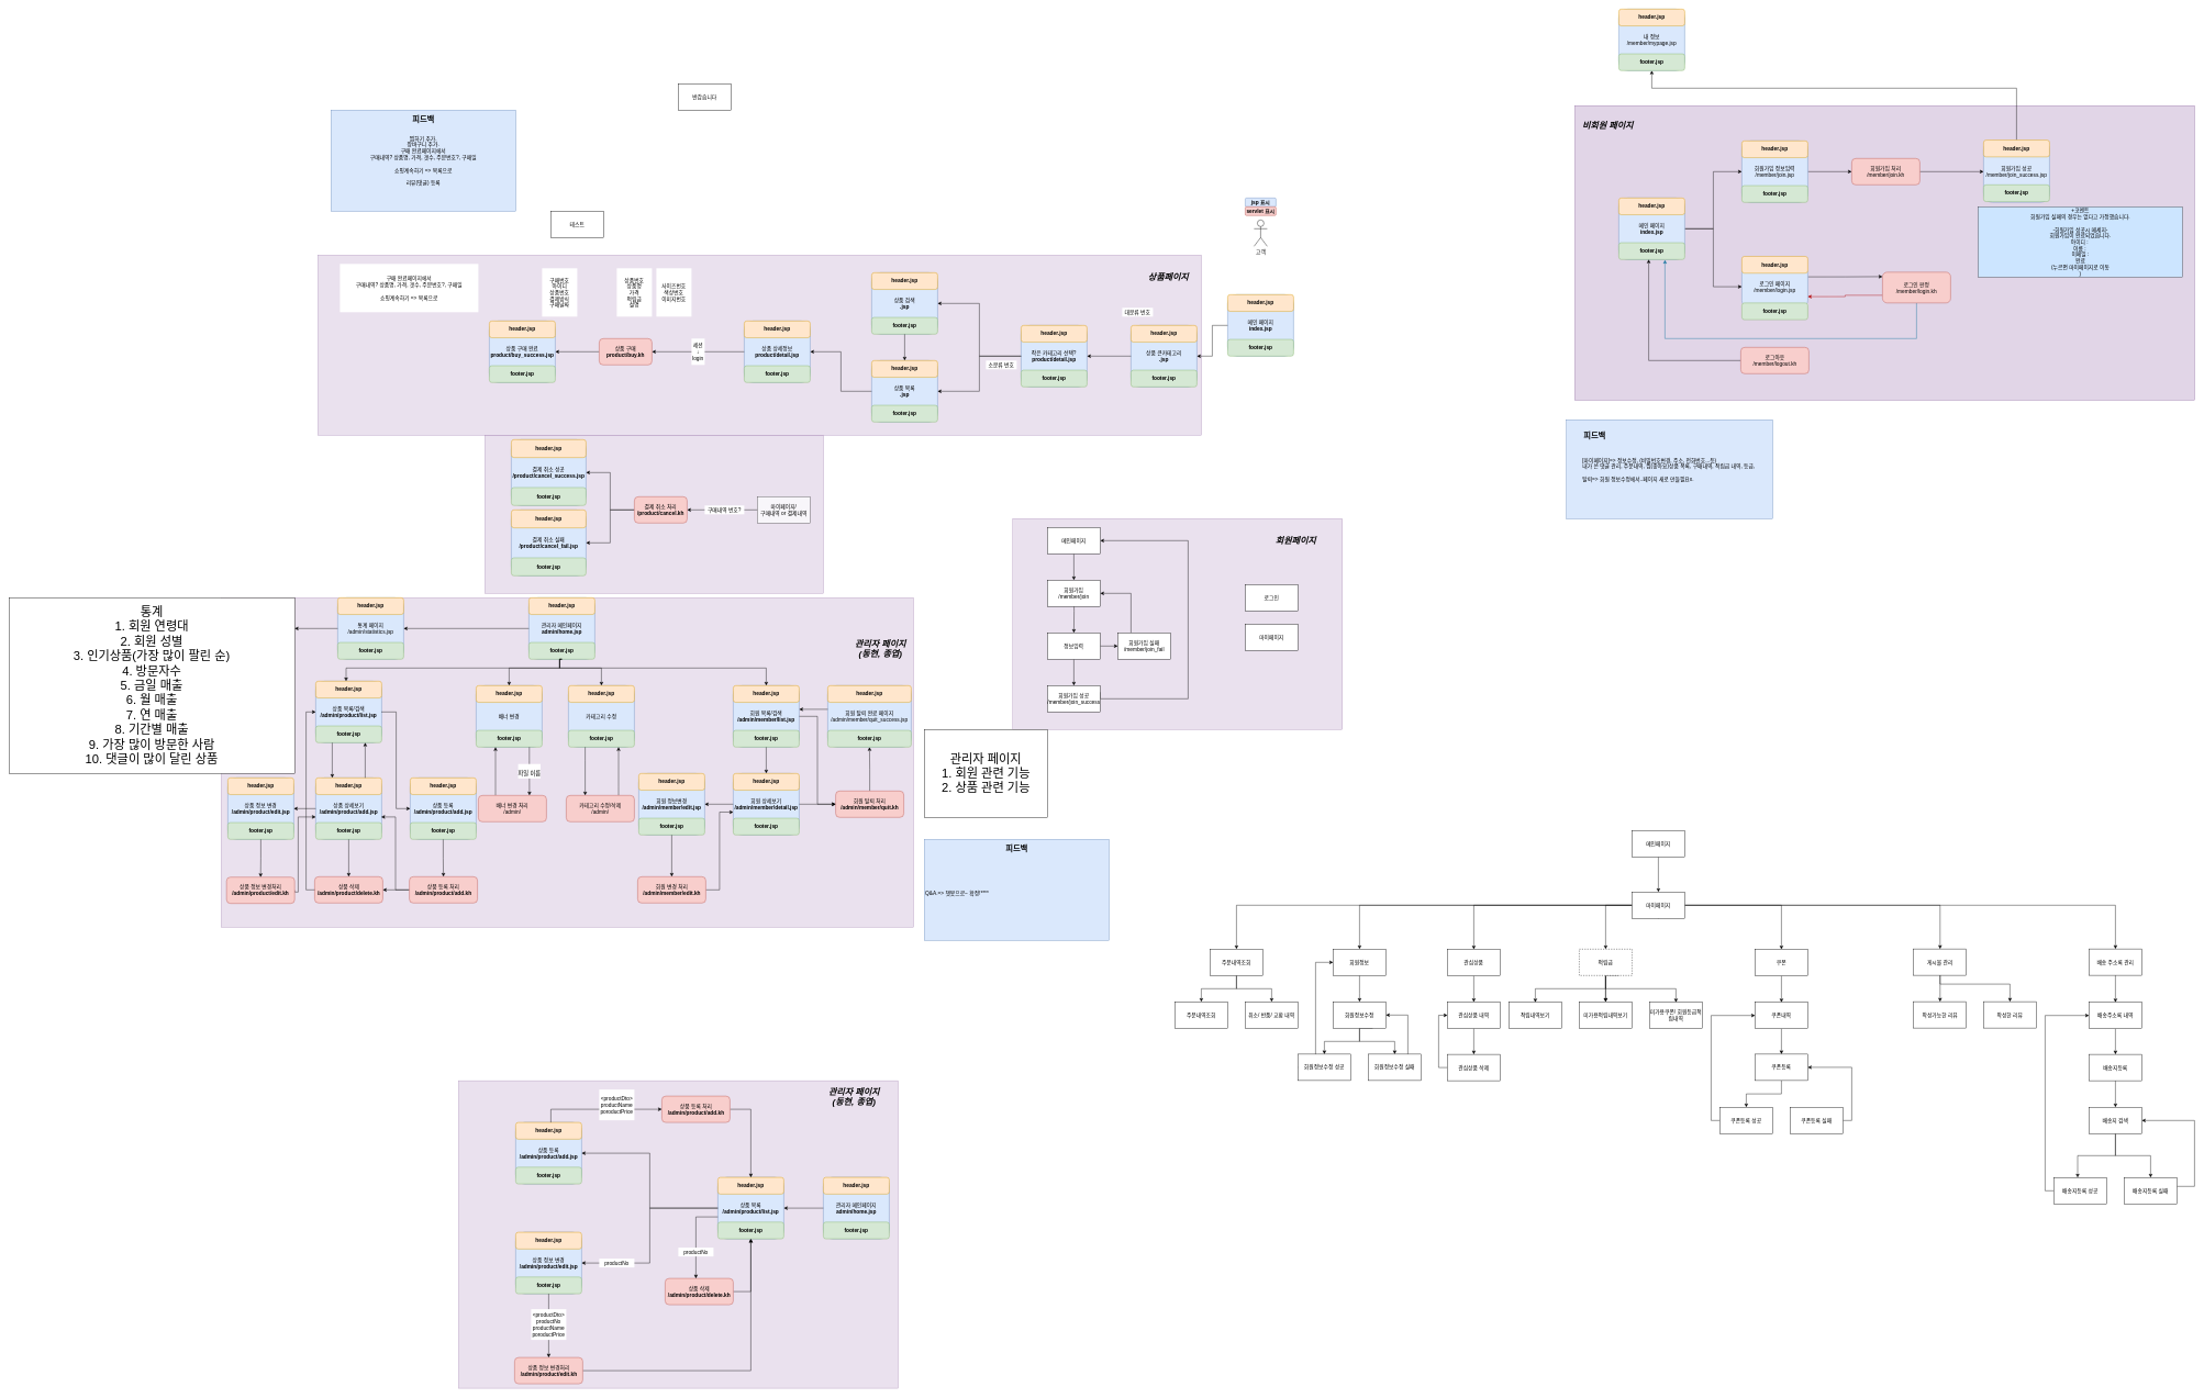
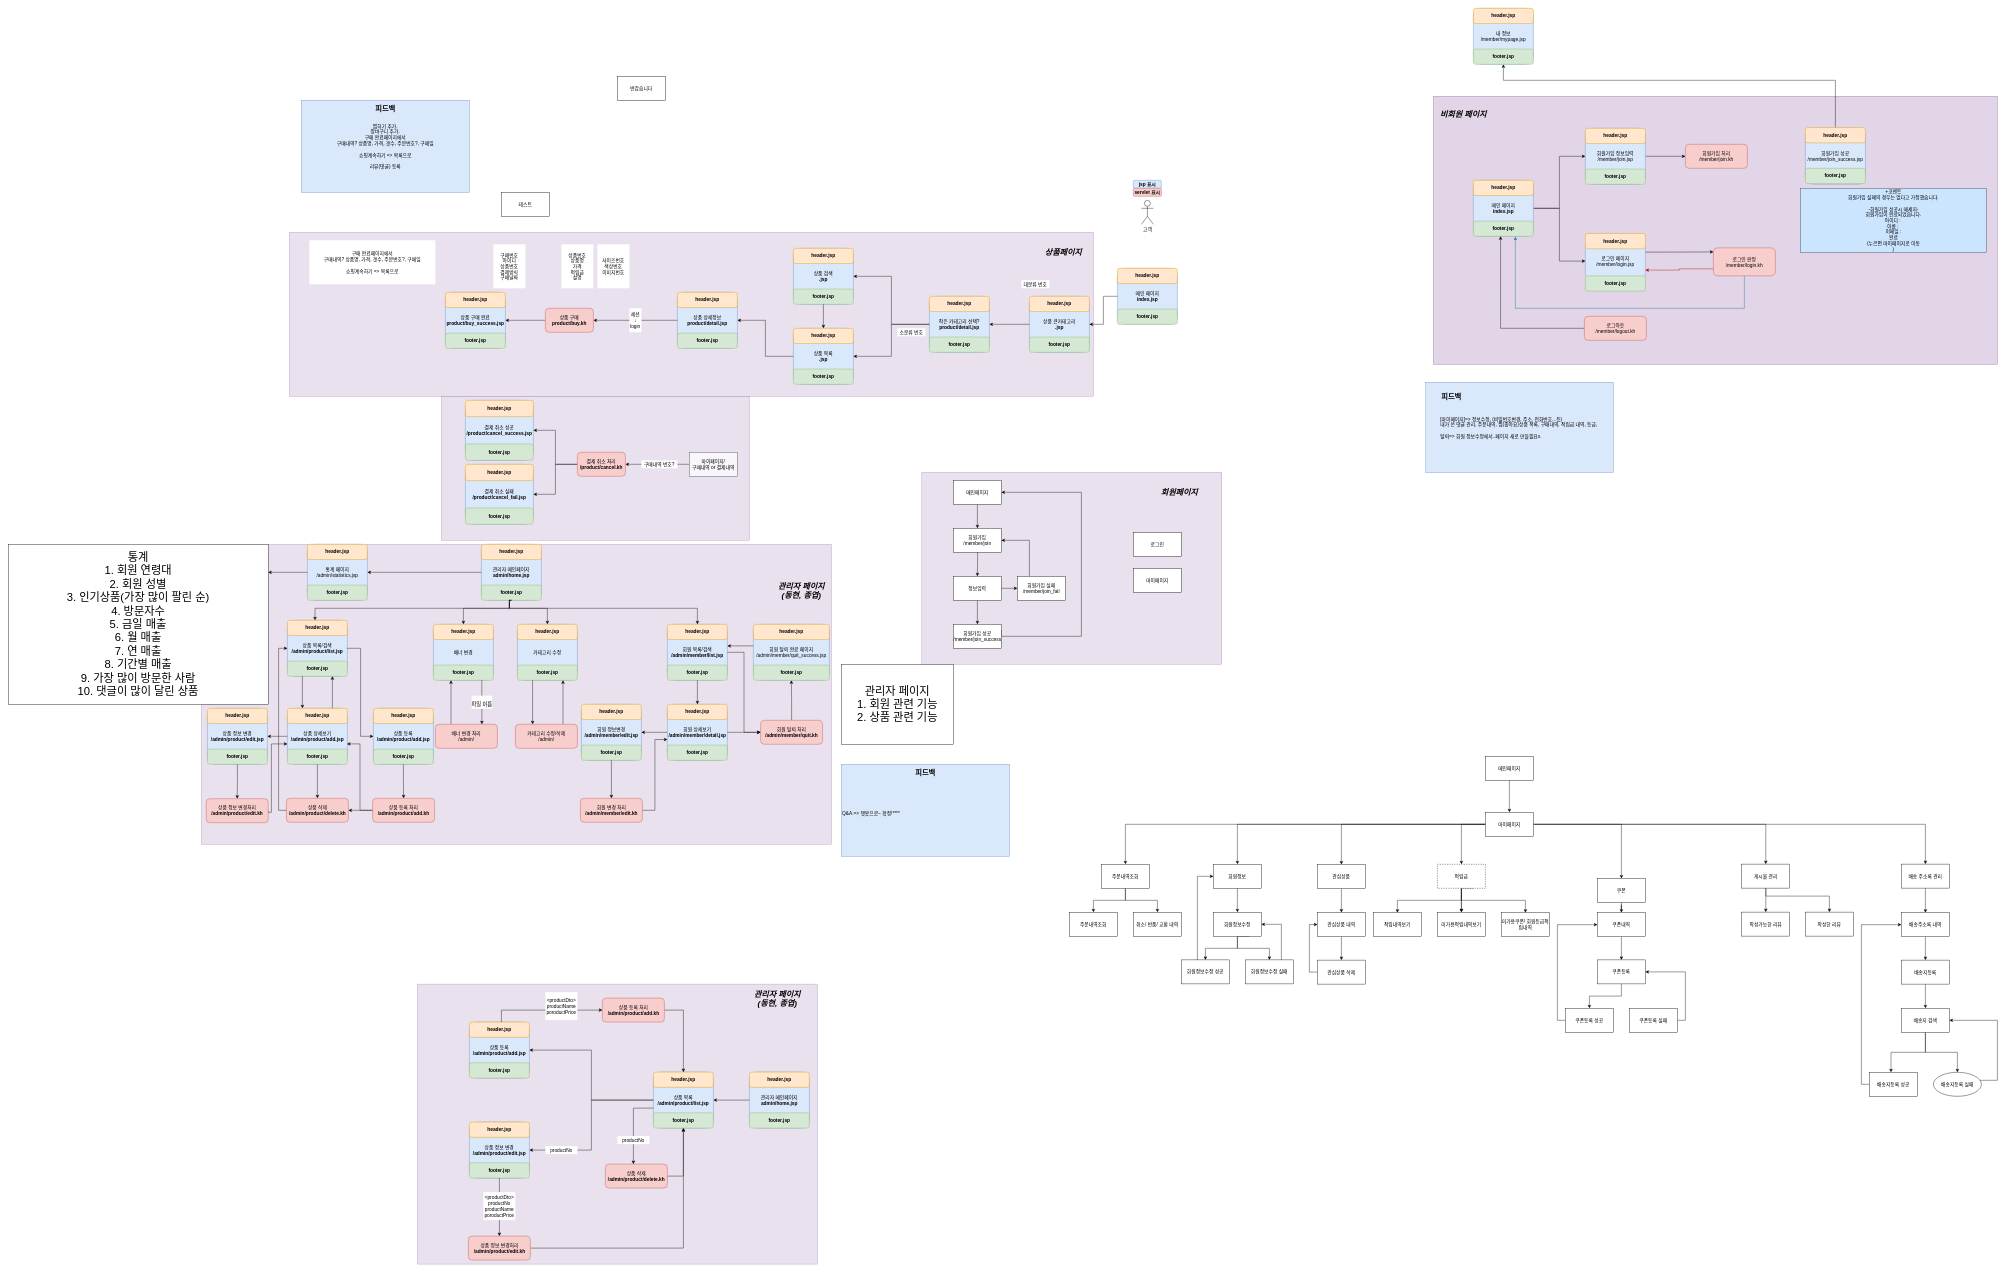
- <mxCell id="285" style="edgeStyle=orthogonalEdgeStyle;rounded=0;orthogonalLoop=1;jettySize=auto;html=1;exitX=1;exitY=0.5;exitDx=0;exitDy=0;" edge="1" parent="1" source="302" target="286"><mxGeometry relative="1" as="geometry" /></mxCell>
- <mxCell id="146" value="쿠폰" style="rounded=0;whiteSpace=wrap;html=1;" parent="1" vertex="1"><mxGeometry x="3993" y="2160.5" width="120" height="60" as="geometry" /></mxCell>
+ <mxCell id="146" value="쿠폰" style="rounded=0;whiteSpace=wrap;html=1;" parent="1" vertex="1"><mxGeometry x="3993" y="2195.5" width="120" height="60" as="geometry" /></mxCell>
- <mxCell id="185" value="배송지등록 실패" style="rounded=0;whiteSpace=wrap;html=1;" parent="1" vertex="1"><mxGeometry x="4833" y="2680" width="120" height="60" as="geometry" /></mxCell>
+ <mxCell id="185" value="배송지등록 실패" style="ellipse;whiteSpace=wrap;html=1;" parent="1" vertex="1"><mxGeometry x="4833" y="2680" width="120" height="60" as="geometry" /></mxCell>
